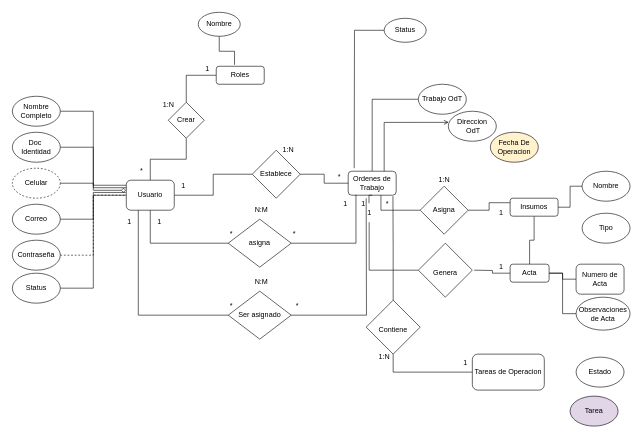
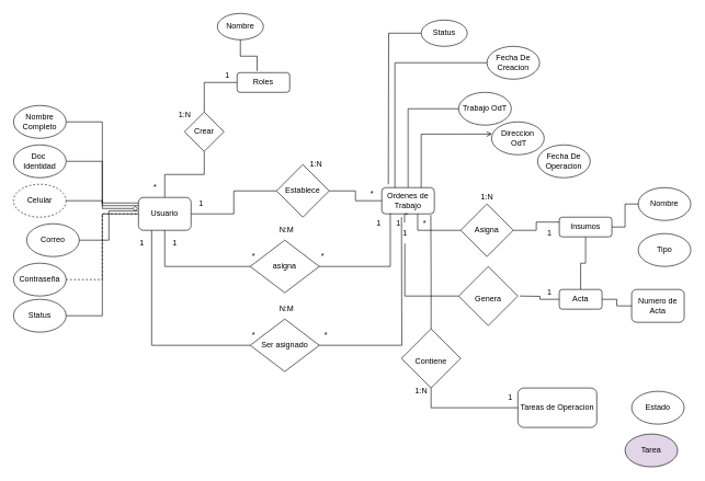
+ <mxCell id="61" value="Fecha De Creacion" style="ellipse;whiteSpace=wrap;html=1;" parent="1" vertex="1"><mxGeometry x="740" y="70" width="80" height="50" as="geometry" /></mxCell>
+ <mxCell id="60" style="edgeStyle=orthogonalEdgeStyle;rounded=0;orthogonalLoop=1;jettySize=auto;html=1;entryX=0.25;entryY=0;entryDx=0;entryDy=0;endArrow=none;endFill=0;" parent="1" source="61" target="9" edge="1"><mxGeometry relative="1" as="geometry" /></mxCell>
- <mxCell id="38" value="Fecha De Operacion" style="ellipse;whiteSpace=wrap;html=1;fillColor=#fff2cc;" parent="1" vertex="1"><mxGeometry x="817" y="220" width="80" height="50" as="geometry" /></mxCell>
+ <mxCell id="38" value="Fecha De Operacion" style="ellipse;whiteSpace=wrap;html=1;" parent="1" vertex="1"><mxGeometry x="817" y="220" width="80" height="50" as="geometry" /></mxCell>
- <mxCell id="24" value="Correo" style="ellipse;whiteSpace=wrap;html=1;" parent="1" vertex="1"><mxGeometry x="20" y="340" width="80" height="50" as="geometry" /></mxCell>
+ <mxCell id="24" value="Correo" style="ellipse;whiteSpace=wrap;html=1;" parent="1" vertex="1"><mxGeometry x="40" y="340" width="80" height="50" as="geometry" /></mxCell>
- <mxCell id="16" style="edgeStyle=orthogonalEdgeStyle;rounded=0;orthogonalLoop=1;jettySize=auto;html=1;entryX=0;entryY=0.5;entryDx=0;entryDy=0;endArrow=none;endFill=0;" parent="1" source="17" target="63" edge="1"><mxGeometry relative="1" as="geometry" /></mxCell>
- <mxCell id="63" value="Observaciones de Acta" style="ellipse;whiteSpace=wrap;html=1;" parent="1" vertex="1"><mxGeometry x="960" y="495" width="90" height="55" as="geometry" /></mxCell>
